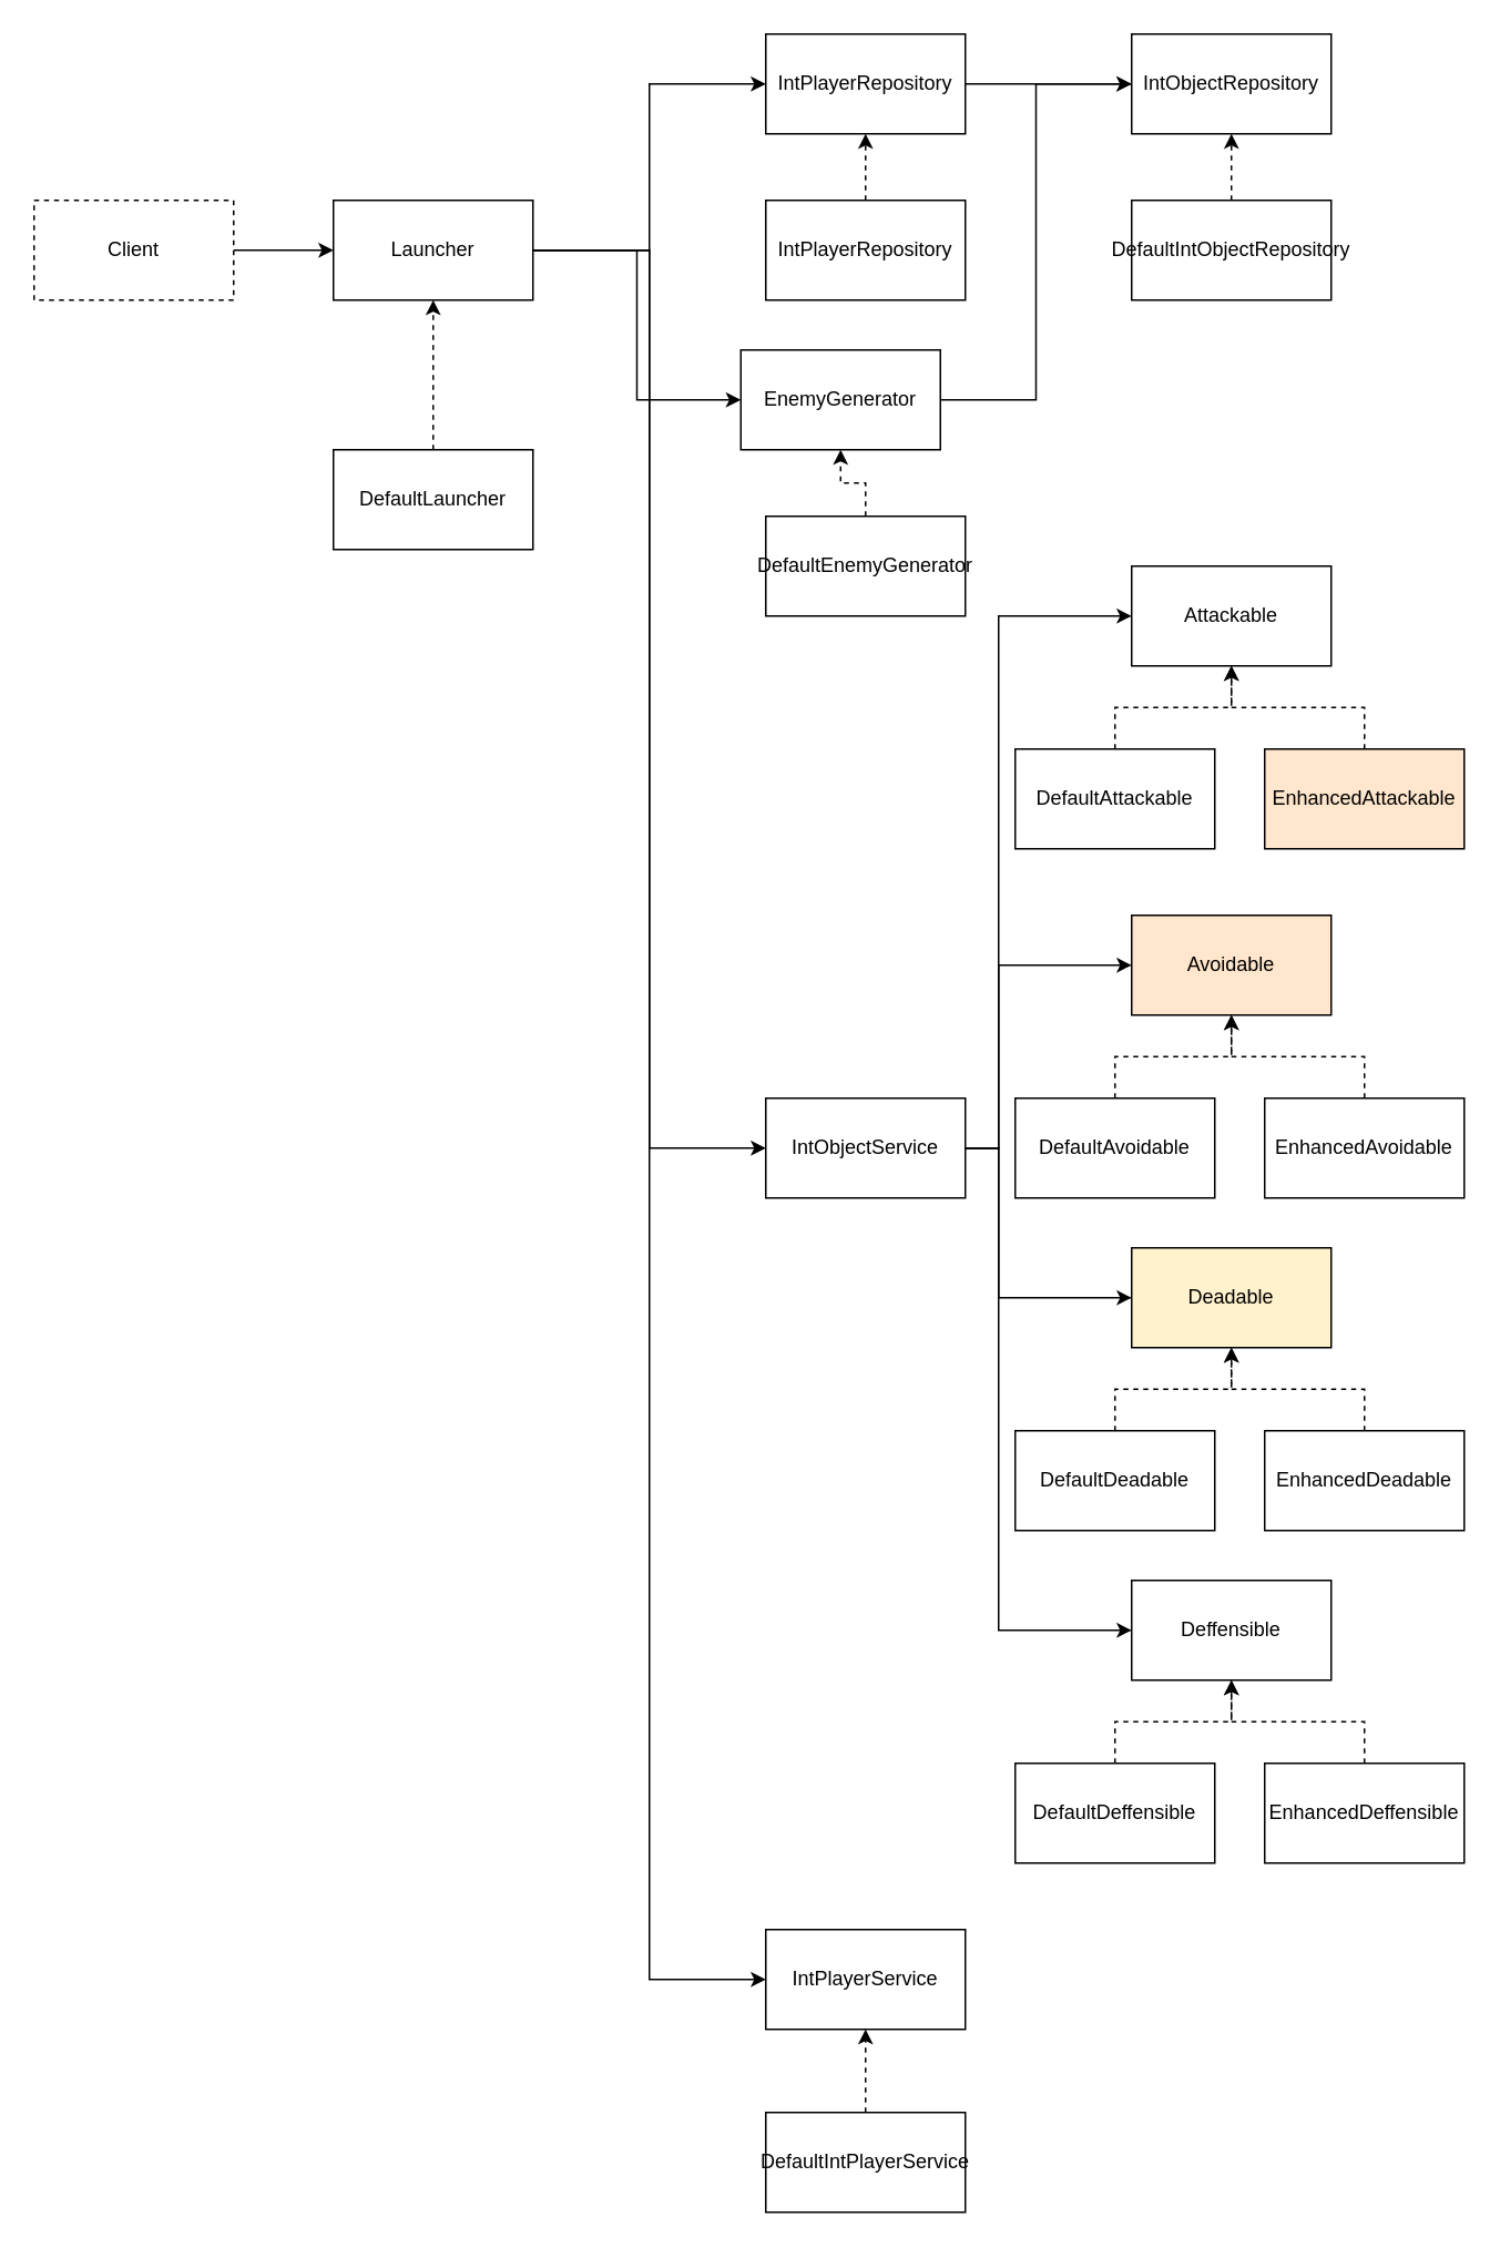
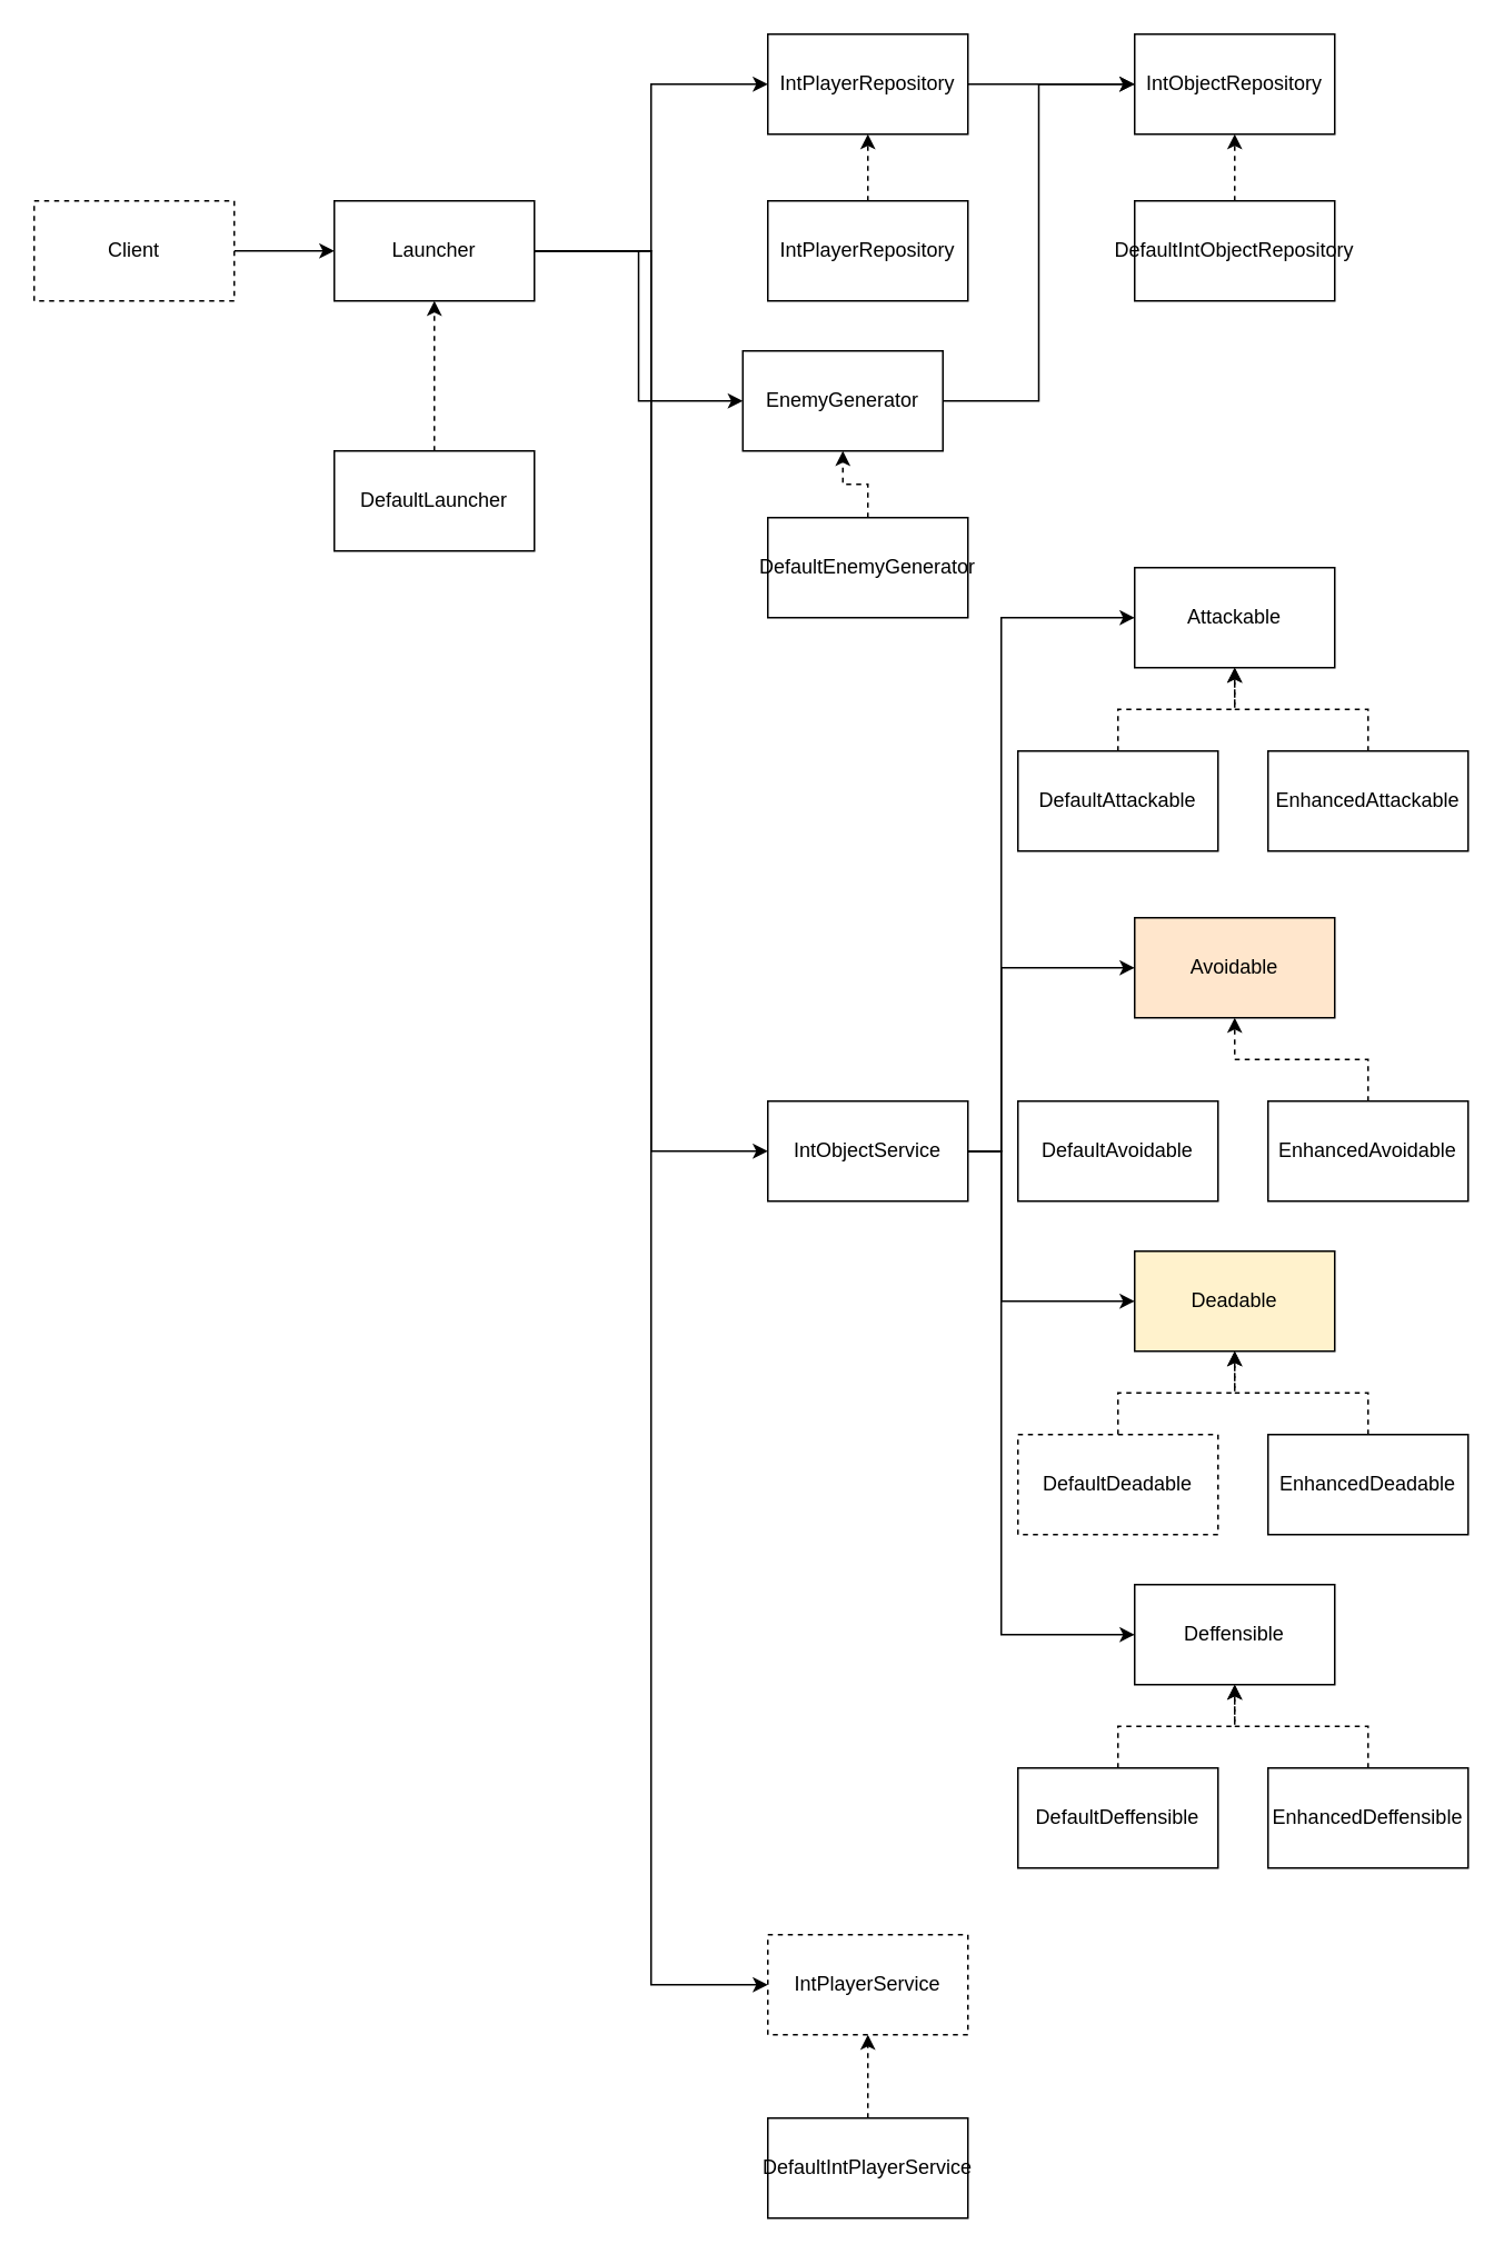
- <mxCell id="30" value="EnhancedAttackable" style="rounded=0;whiteSpace=wrap;html=1;fillColor=#ffe6cc;" vertex="1" parent="1"><mxGeometry x="760" y="450" width="120" height="60" as="geometry" /></mxCell>
+ <mxCell id="30" value="EnhancedAttackable" style="rounded=0;whiteSpace=wrap;html=1;" vertex="1" parent="1"><mxGeometry x="760" y="450" width="120" height="60" as="geometry" /></mxCell>
- <mxCell id="32" style="edgeStyle=orthogonalEdgeStyle;rounded=0;orthogonalLoop=1;jettySize=auto;html=1;entryX=0.5;entryY=1;entryDx=0;entryDy=0;dashed=1;" edge="1" parent="1" source="33" target="31"><mxGeometry relative="1" as="geometry" /></mxCell>
- <mxCell id="38" value="DefaultDeadable" style="rounded=0;whiteSpace=wrap;html=1;" vertex="1" parent="1"><mxGeometry x="610" y="860" width="120" height="60" as="geometry" /></mxCell>
+ <mxCell id="38" value="DefaultDeadable" style="rounded=0;whiteSpace=wrap;html=1;dashed=1;" vertex="1" parent="1"><mxGeometry x="610" y="860" width="120" height="60" as="geometry" /></mxCell>
- <mxCell id="11" value="IntPlayerService" style="rounded=0;whiteSpace=wrap;html=1;" vertex="1" parent="1"><mxGeometry x="460" y="1160" width="120" height="60" as="geometry" /></mxCell>
+ <mxCell id="11" value="IntPlayerService" style="rounded=0;whiteSpace=wrap;html=1;dashed=1;" vertex="1" parent="1"><mxGeometry x="460" y="1160" width="120" height="60" as="geometry" /></mxCell>
